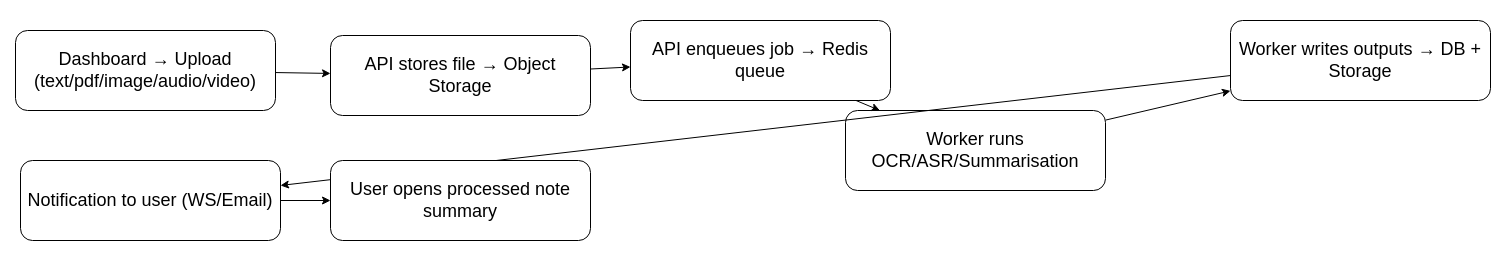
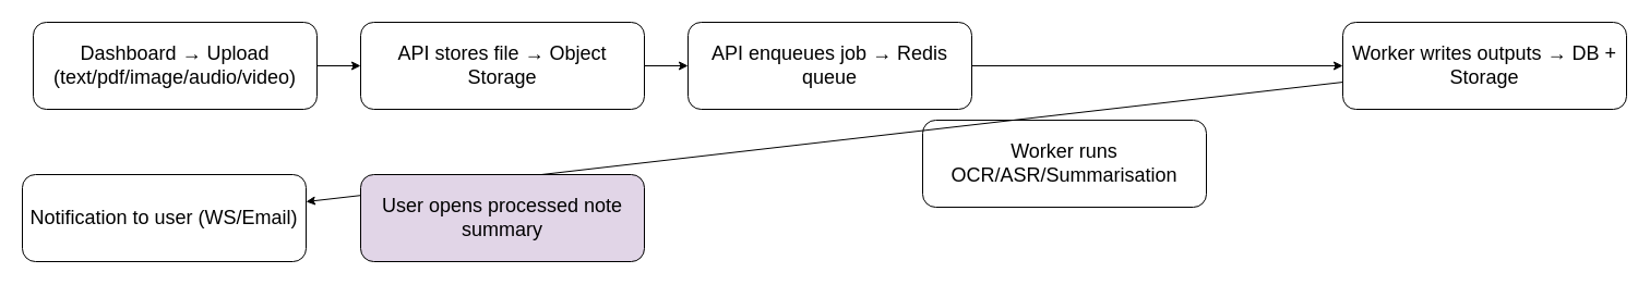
- <mxCell id="2" value="&lt;font style=&quot;font-size: 18px;&quot;&gt;Dashboard → Upload (text/pdf/image/audio/video)&lt;/font&gt;" style="rounded=1;whiteSpace=wrap;html=1;" parent="1" vertex="1"><mxGeometry x="15" y="30" width="260" height="80" as="geometry" /></mxCell>
+ <mxCell id="2" value="&lt;font style=&quot;font-size: 18px;&quot;&gt;Dashboard → Upload (text/pdf/image/audio/video)&lt;/font&gt;" style="rounded=1;whiteSpace=wrap;html=1;" parent="1" vertex="1"><mxGeometry x="30" y="20" width="260" height="80" as="geometry" /></mxCell>
- <mxCell id="3" value="&lt;font style=&quot;font-size: 18px;&quot;&gt;API stores file → Object Storage&lt;/font&gt;" style="rounded=1;whiteSpace=wrap;html=1;" parent="1" vertex="1"><mxGeometry x="330" y="35" width="260" height="80" as="geometry" /></mxCell>
+ <mxCell id="3" value="&lt;font style=&quot;font-size: 18px;&quot;&gt;API stores file → Object Storage&lt;/font&gt;" style="rounded=1;whiteSpace=wrap;html=1;" parent="1" vertex="1"><mxGeometry x="330" y="20" width="260" height="80" as="geometry" /></mxCell>
- <mxCell id="8" value="" style="endArrow=classic;" parent="1" source="5" target="7" edge="1"><mxGeometry relative="1" as="geometry" /></mxCell>
+ <mxCell id="8" value="" style="endArrow=classic;" parent="1" source="5" target="9" edge="1"><mxGeometry relative="1" as="geometry" /></mxCell>
- <mxCell id="10" value="" style="endArrow=classic;" parent="1" source="7" target="9" edge="1"><mxGeometry relative="1" as="geometry" /></mxCell>
- <mxCell id="14" value="" style="endArrow=classic;" parent="1" source="11" target="13" edge="1"><mxGeometry relative="1" as="geometry" /></mxCell>
- <mxCell id="13" value="&lt;font style=&quot;font-size: 18px;&quot;&gt;User opens processed note summary&lt;/font&gt;" style="rounded=1;whiteSpace=wrap;html=1;" parent="1" vertex="1"><mxGeometry x="330" y="160" width="260" height="80" as="geometry" /></mxCell>
+ <mxCell id="13" value="&lt;font style=&quot;font-size: 18px;&quot;&gt;User opens processed note summary&lt;/font&gt;" style="rounded=1;whiteSpace=wrap;html=1;fillColor=#e1d5e7;" parent="1" vertex="1"><mxGeometry x="330" y="160" width="260" height="80" as="geometry" /></mxCell>
